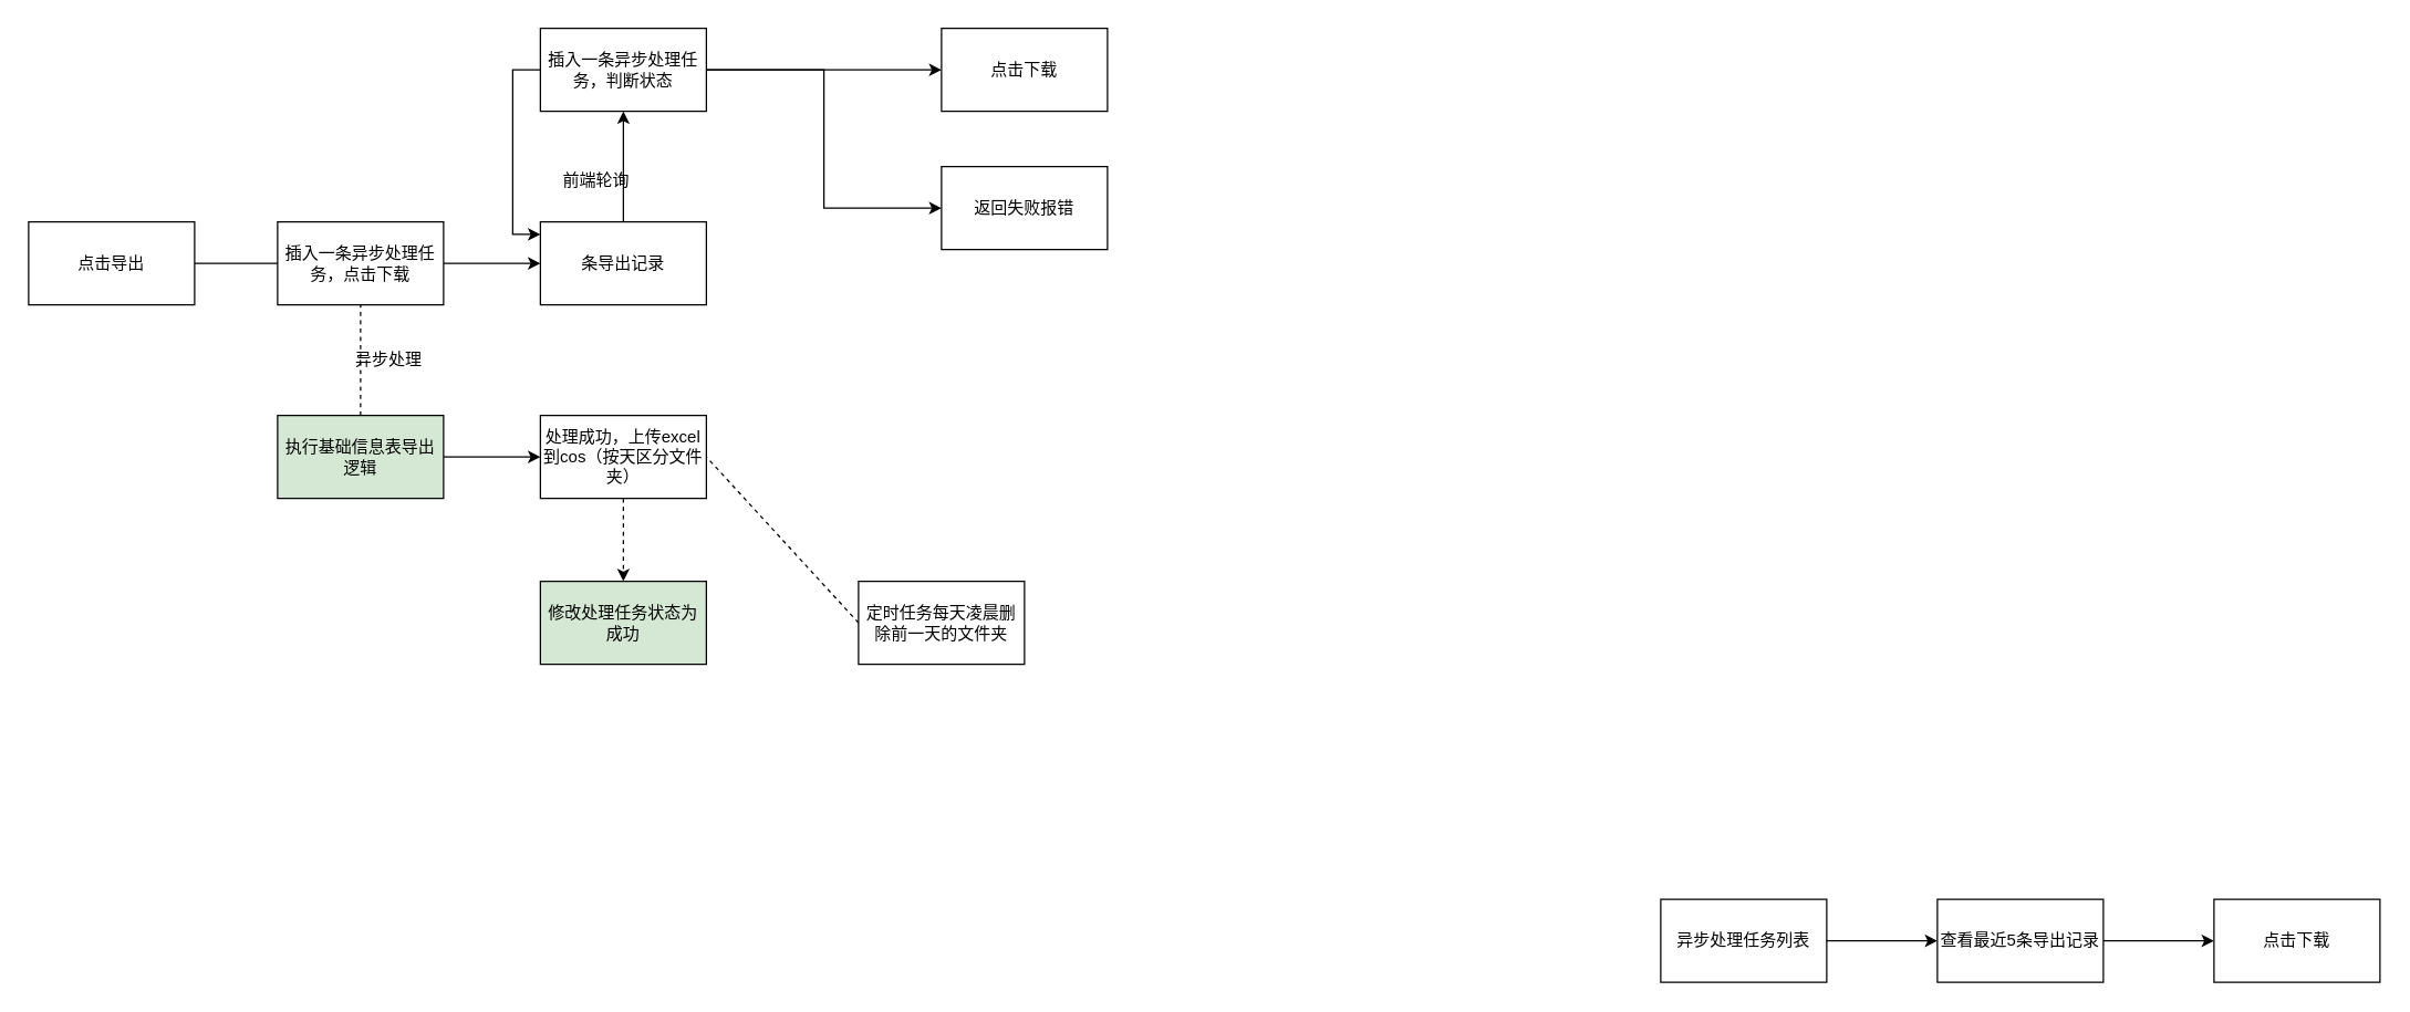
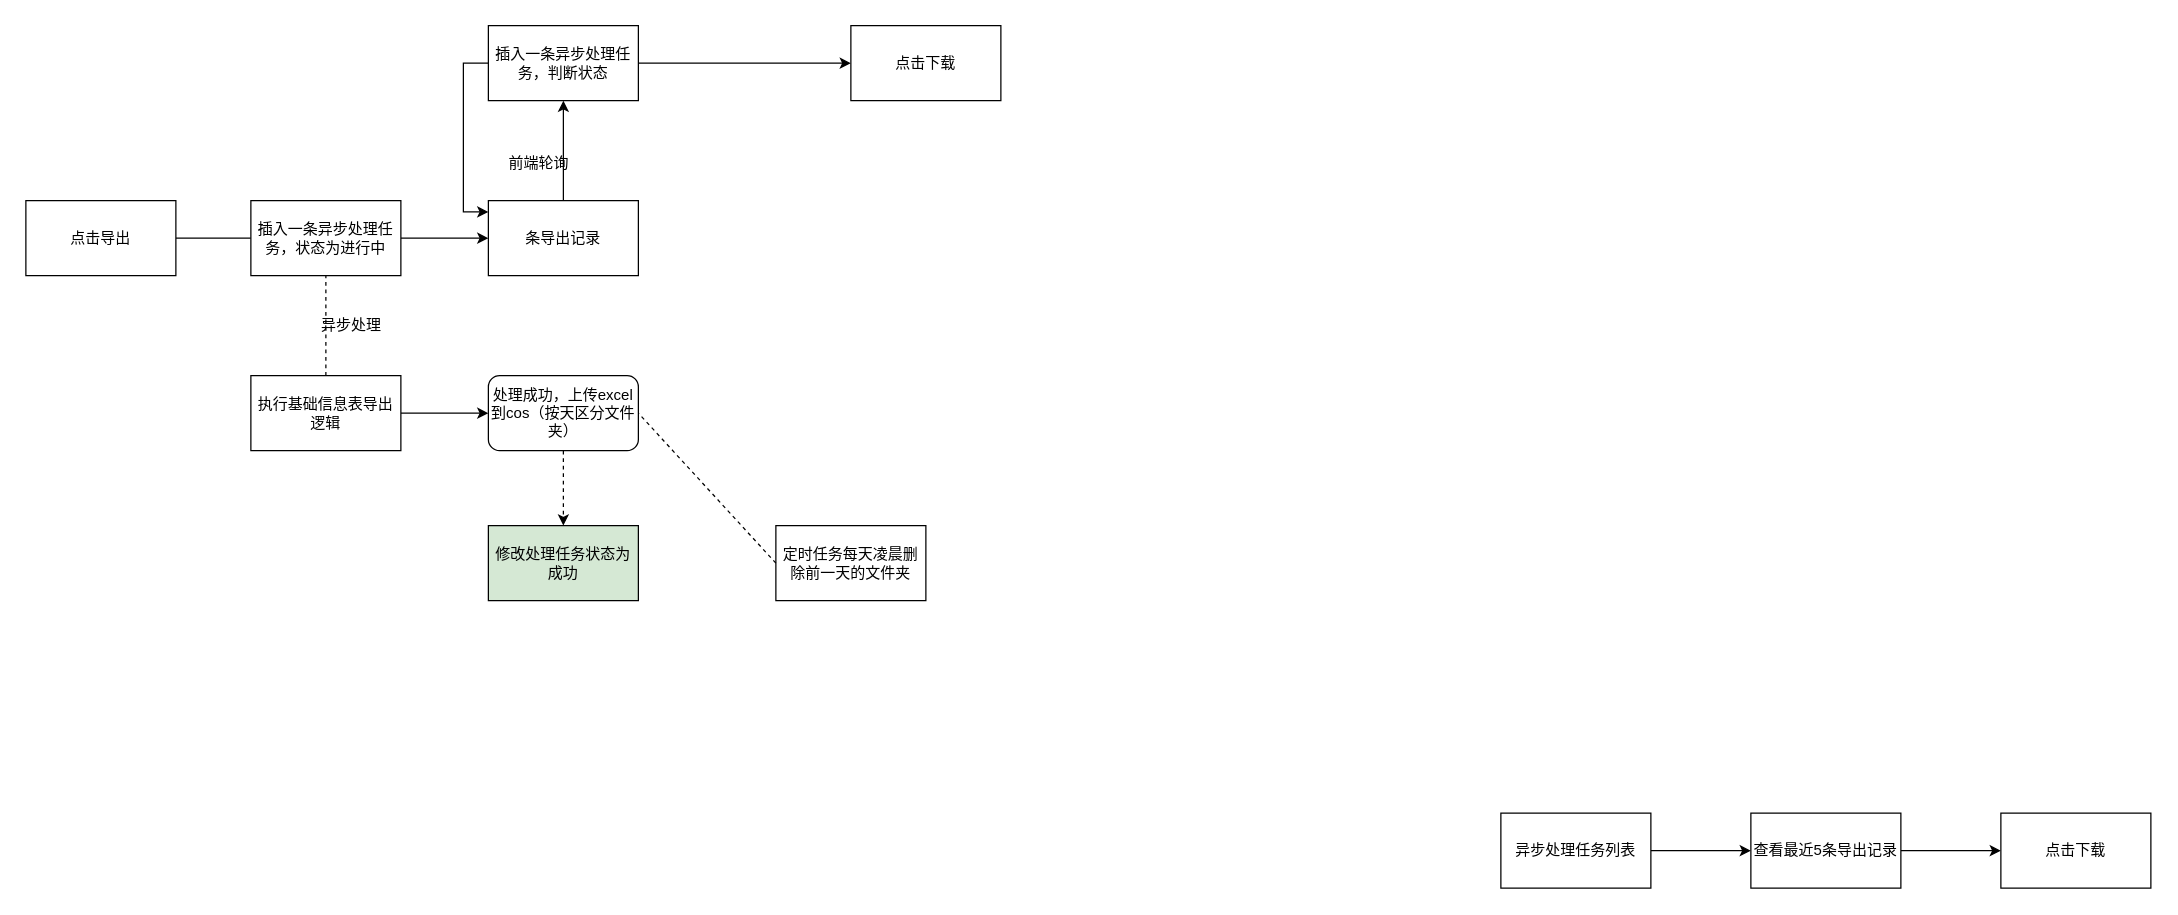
- <mxCell id="24" style="edgeStyle=orthogonalEdgeStyle;rounded=0;orthogonalLoop=1;jettySize=auto;html=1;entryX=0;entryY=0.5;entryDx=0;entryDy=0;" edge="1" parent="1" source="25" target="28"><mxGeometry relative="1" as="geometry" /></mxCell>
- <mxCell id="28" value="返回失败报错" style="whiteSpace=wrap;html=1;" vertex="1" parent="1"><mxGeometry x="680" y="120" width="120" height="60" as="geometry" /></mxCell>
- <mxCell id="7" value="插入一条异步处理任务，点击下载" style="whiteSpace=wrap;html=1;" vertex="1" parent="1"><mxGeometry x="200" y="160" width="120" height="60" as="geometry" /></mxCell>
+ <mxCell id="7" value="插入一条异步处理任务，状态为进行中" style="whiteSpace=wrap;html=1;" vertex="1" parent="1"><mxGeometry x="200" y="160" width="120" height="60" as="geometry" /></mxCell>
- <mxCell id="9" value="执行基础信息表导出逻辑" style="whiteSpace=wrap;html=1;fillColor=#d5e8d4;" vertex="1" parent="1"><mxGeometry x="200" y="300" width="120" height="60" as="geometry" /></mxCell>
+ <mxCell id="9" value="执行基础信息表导出逻辑" style="whiteSpace=wrap;html=1;" vertex="1" parent="1"><mxGeometry x="200" y="300" width="120" height="60" as="geometry" /></mxCell>
- <mxCell id="13" value="处理成功，上传excel到cos（按天区分文件夹）" style="rounded=0;whiteSpace=wrap;html=1;" vertex="1" parent="1"><mxGeometry x="390" y="300" width="120" height="60" as="geometry" /></mxCell>
+ <mxCell id="13" value="处理成功，上传excel到cos（按天区分文件夹）" style="whiteSpace=wrap;html=1;rounded=1;" vertex="1" parent="1"><mxGeometry x="390" y="300" width="120" height="60" as="geometry" /></mxCell>
